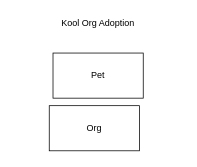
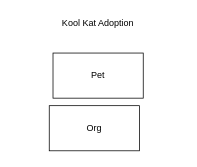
- <mxCell id="4" value="Kool Org Adoption" style="text;html=1;strokeColor=none;fillColor=none;align=center;verticalAlign=middle;whiteSpace=wrap;rounded=0;" vertex="1" parent="1"><mxGeometry x="20" y="20" width="220" height="20" as="geometry" /></mxCell>
+ <mxCell id="4" value="Kool Kat Adoption" style="text;html=1;strokeColor=none;fillColor=none;align=center;verticalAlign=middle;whiteSpace=wrap;rounded=0;" vertex="1" parent="1"><mxGeometry x="20" y="20" width="220" height="20" as="geometry" /></mxCell>
